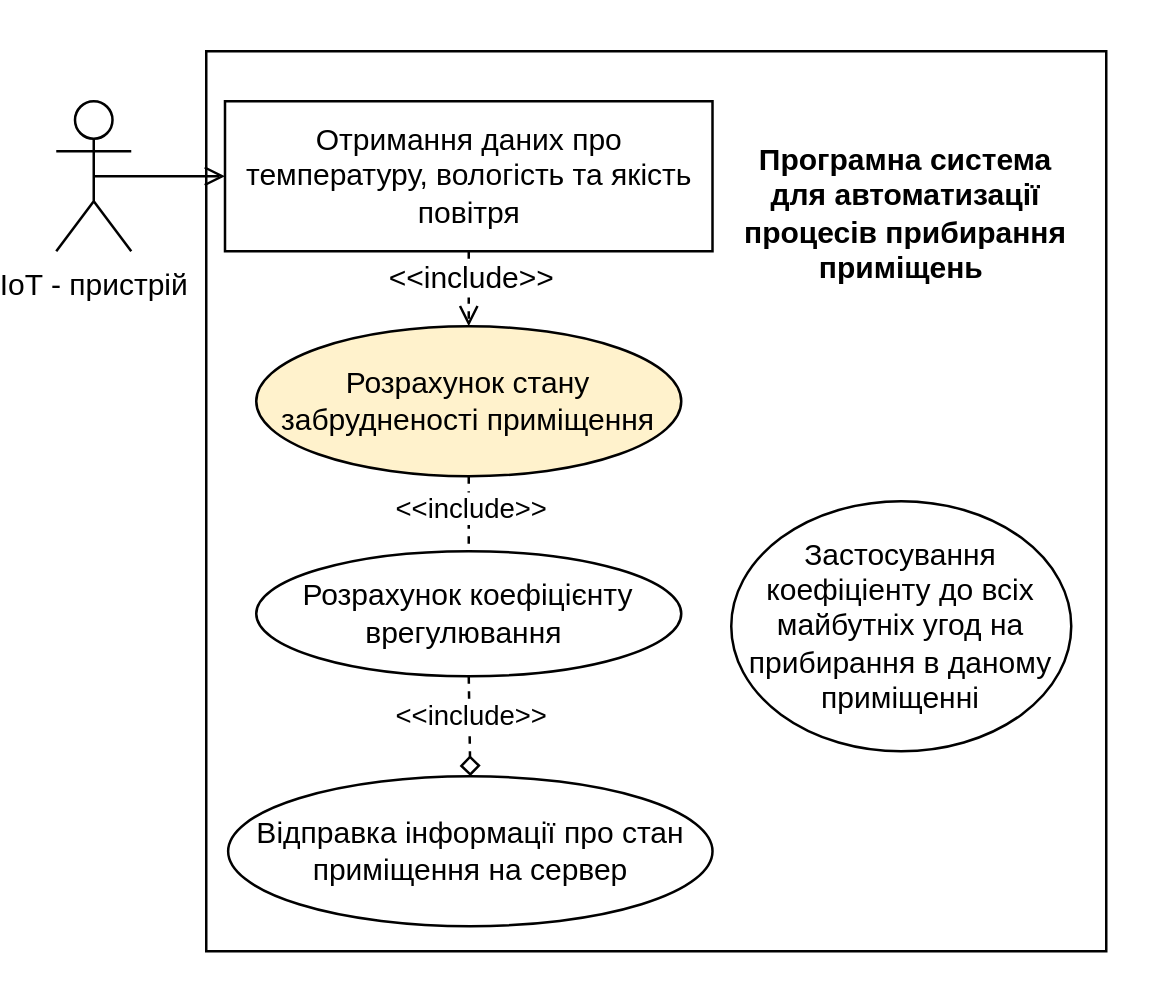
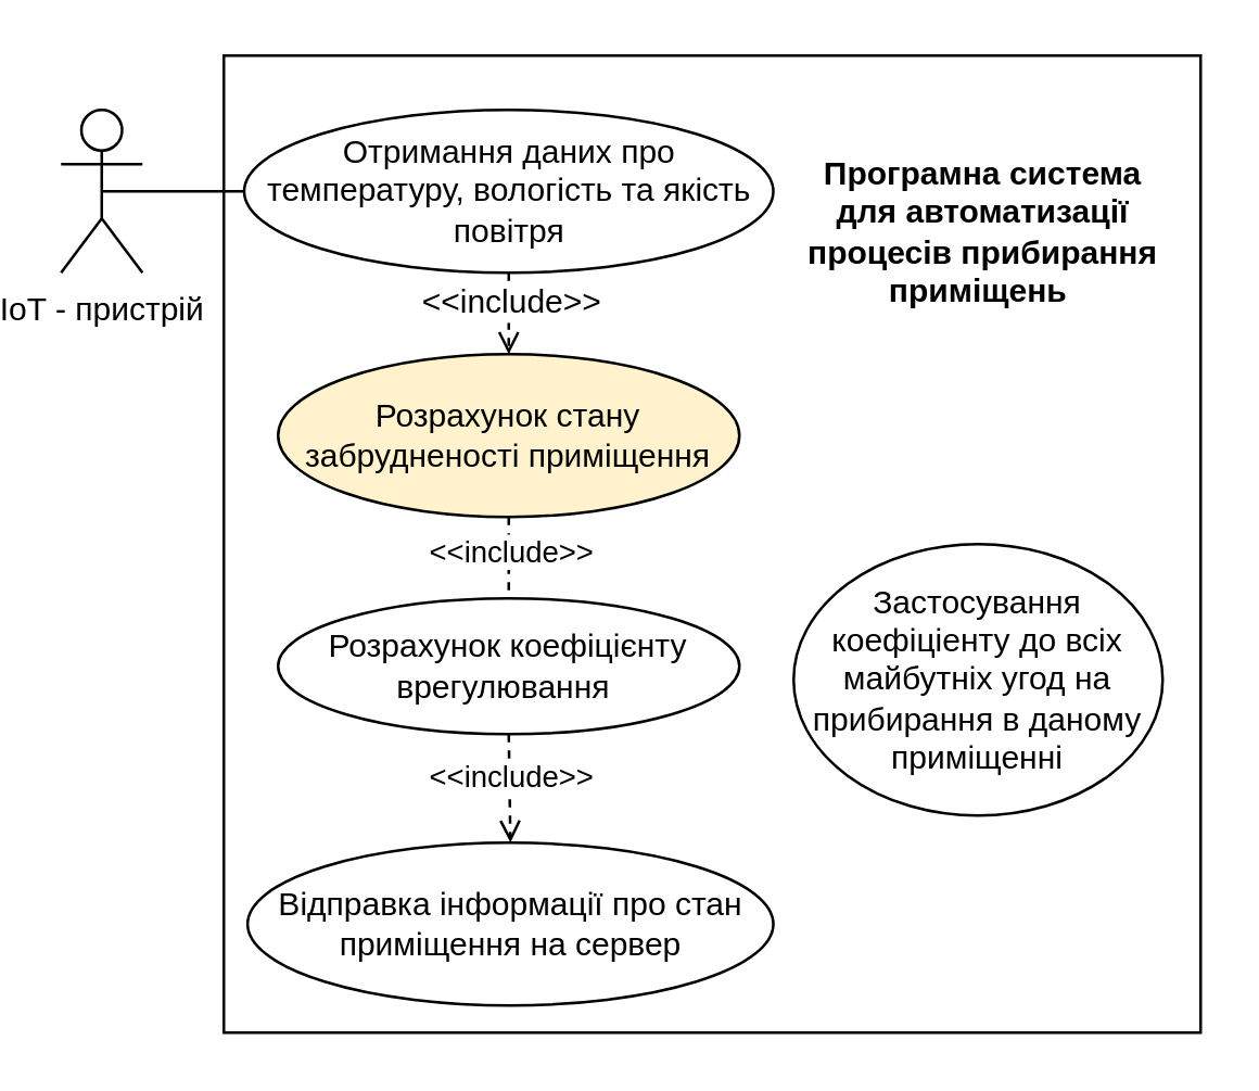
- <mxCell id="4" style="edgeStyle=orthogonalEdgeStyle;rounded=0;orthogonalLoop=1;jettySize=auto;html=1;exitX=0.5;exitY=0.5;exitDx=0;exitDy=0;exitPerimeter=0;entryX=0;entryY=0.5;entryDx=0;entryDy=0;endArrow=open;endFill=0;" parent="1" source="5" target="8" edge="1"><mxGeometry relative="1" as="geometry" /></mxCell>
+ <mxCell id="4" style="edgeStyle=orthogonalEdgeStyle;rounded=0;orthogonalLoop=1;jettySize=auto;html=1;exitX=0.5;exitY=0.5;exitDx=0;exitDy=0;exitPerimeter=0;entryX=0;entryY=0.5;entryDx=0;entryDy=0;endArrow=none;endFill=0;" parent="1" source="5" target="8" edge="1"><mxGeometry relative="1" as="geometry" /></mxCell>
- <mxCell id="8" value="Отримання даних про температуру, вологість та якість повітря" style="whiteSpace=wrap;html=1;rounded=0;" parent="1" vertex="1"><mxGeometry x="87.5" y="40" width="195" height="60" as="geometry" /></mxCell>
+ <mxCell id="8" value="Отримання даних про температуру, вологість та якість повітря" style="ellipse;whiteSpace=wrap;html=1;" parent="1" vertex="1"><mxGeometry x="87.5" y="40" width="195" height="60" as="geometry" /></mxCell>
- <mxCell id="10" style="rounded=0;orthogonalLoop=1;jettySize=auto;html=1;exitX=0.5;exitY=1;exitDx=0;exitDy=0;entryX=0.5;entryY=0;entryDx=0;entryDy=0;dashed=1;endArrow=diamond;endFill=0;" parent="1" source="12" target="9" edge="1"><mxGeometry relative="1" as="geometry" /></mxCell>
+ <mxCell id="10" style="rounded=0;orthogonalLoop=1;jettySize=auto;html=1;exitX=0.5;exitY=1;exitDx=0;exitDy=0;entryX=0.5;entryY=0;entryDx=0;entryDy=0;dashed=1;endArrow=open;endFill=0;" parent="1" source="12" target="9" edge="1"><mxGeometry relative="1" as="geometry" /></mxCell>
